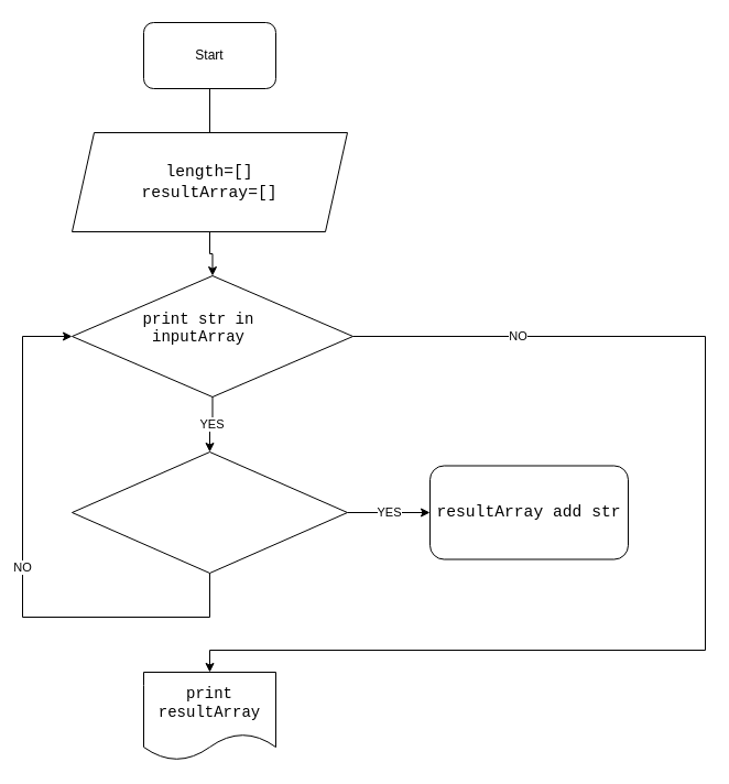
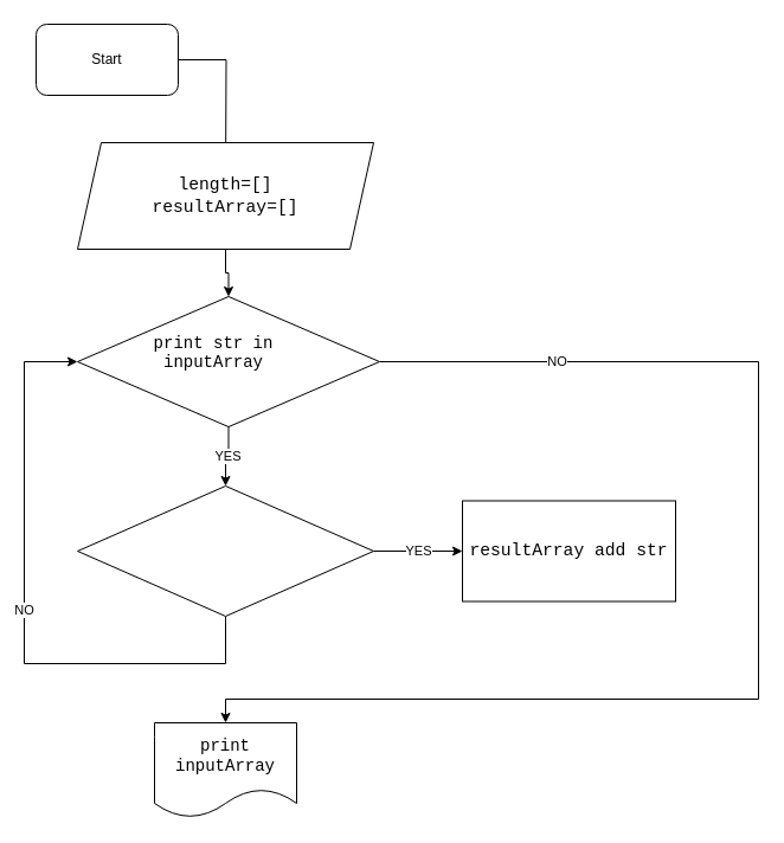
- <mxCell id="3" value="Start" style="rounded=1;whiteSpace=wrap;html=1;" parent="1" vertex="1"><mxGeometry x="130" y="20" width="120" height="60" as="geometry" /></mxCell>
+ <mxCell id="3" value="Start" style="rounded=1;whiteSpace=wrap;html=1;" parent="1" vertex="1"><mxGeometry x="30" y="20" width="120" height="60" as="geometry" /></mxCell>
- <mxCell id="6" value="&lt;p style=&quot;margin: 0px;&quot;&gt;&lt;span style=&quot;font-size: 14.667px;&quot;&gt;&lt;font face=&quot;Courier New&quot;&gt;resultArray add str&lt;/font&gt;&lt;/span&gt;&lt;/p&gt;" style="whiteSpace=wrap;html=1;rounded=1;" parent="1" vertex="1"><mxGeometry x="390" y="422.5" width="180" height="85" as="geometry" /></mxCell>
+ <mxCell id="6" value="&lt;p style=&quot;margin: 0px;&quot;&gt;&lt;span style=&quot;font-size: 14.667px;&quot;&gt;&lt;font face=&quot;Courier New&quot;&gt;resultArray add str&lt;/font&gt;&lt;/span&gt;&lt;/p&gt;" style="whiteSpace=wrap;html=1;" parent="1" vertex="1"><mxGeometry x="390" y="422.5" width="180" height="85" as="geometry" /></mxCell>
- <mxCell id="14" value="&lt;font style=&quot;font-size: 14px;&quot; face=&quot;Courier New&quot;&gt;print resultArray&lt;/font&gt;" style="shape=document;whiteSpace=wrap;html=1;boundedLbl=1;" vertex="1" parent="1"><mxGeometry x="130" y="610" width="120" height="80" as="geometry" /></mxCell>
+ <mxCell id="14" value="&lt;font style=&quot;font-size: 14px;&quot; face=&quot;Courier New&quot;&gt;print inputArray&lt;/font&gt;" style="shape=document;whiteSpace=wrap;html=1;boundedLbl=1;" vertex="1" parent="1"><mxGeometry x="130" y="610" width="120" height="80" as="geometry" /></mxCell>
